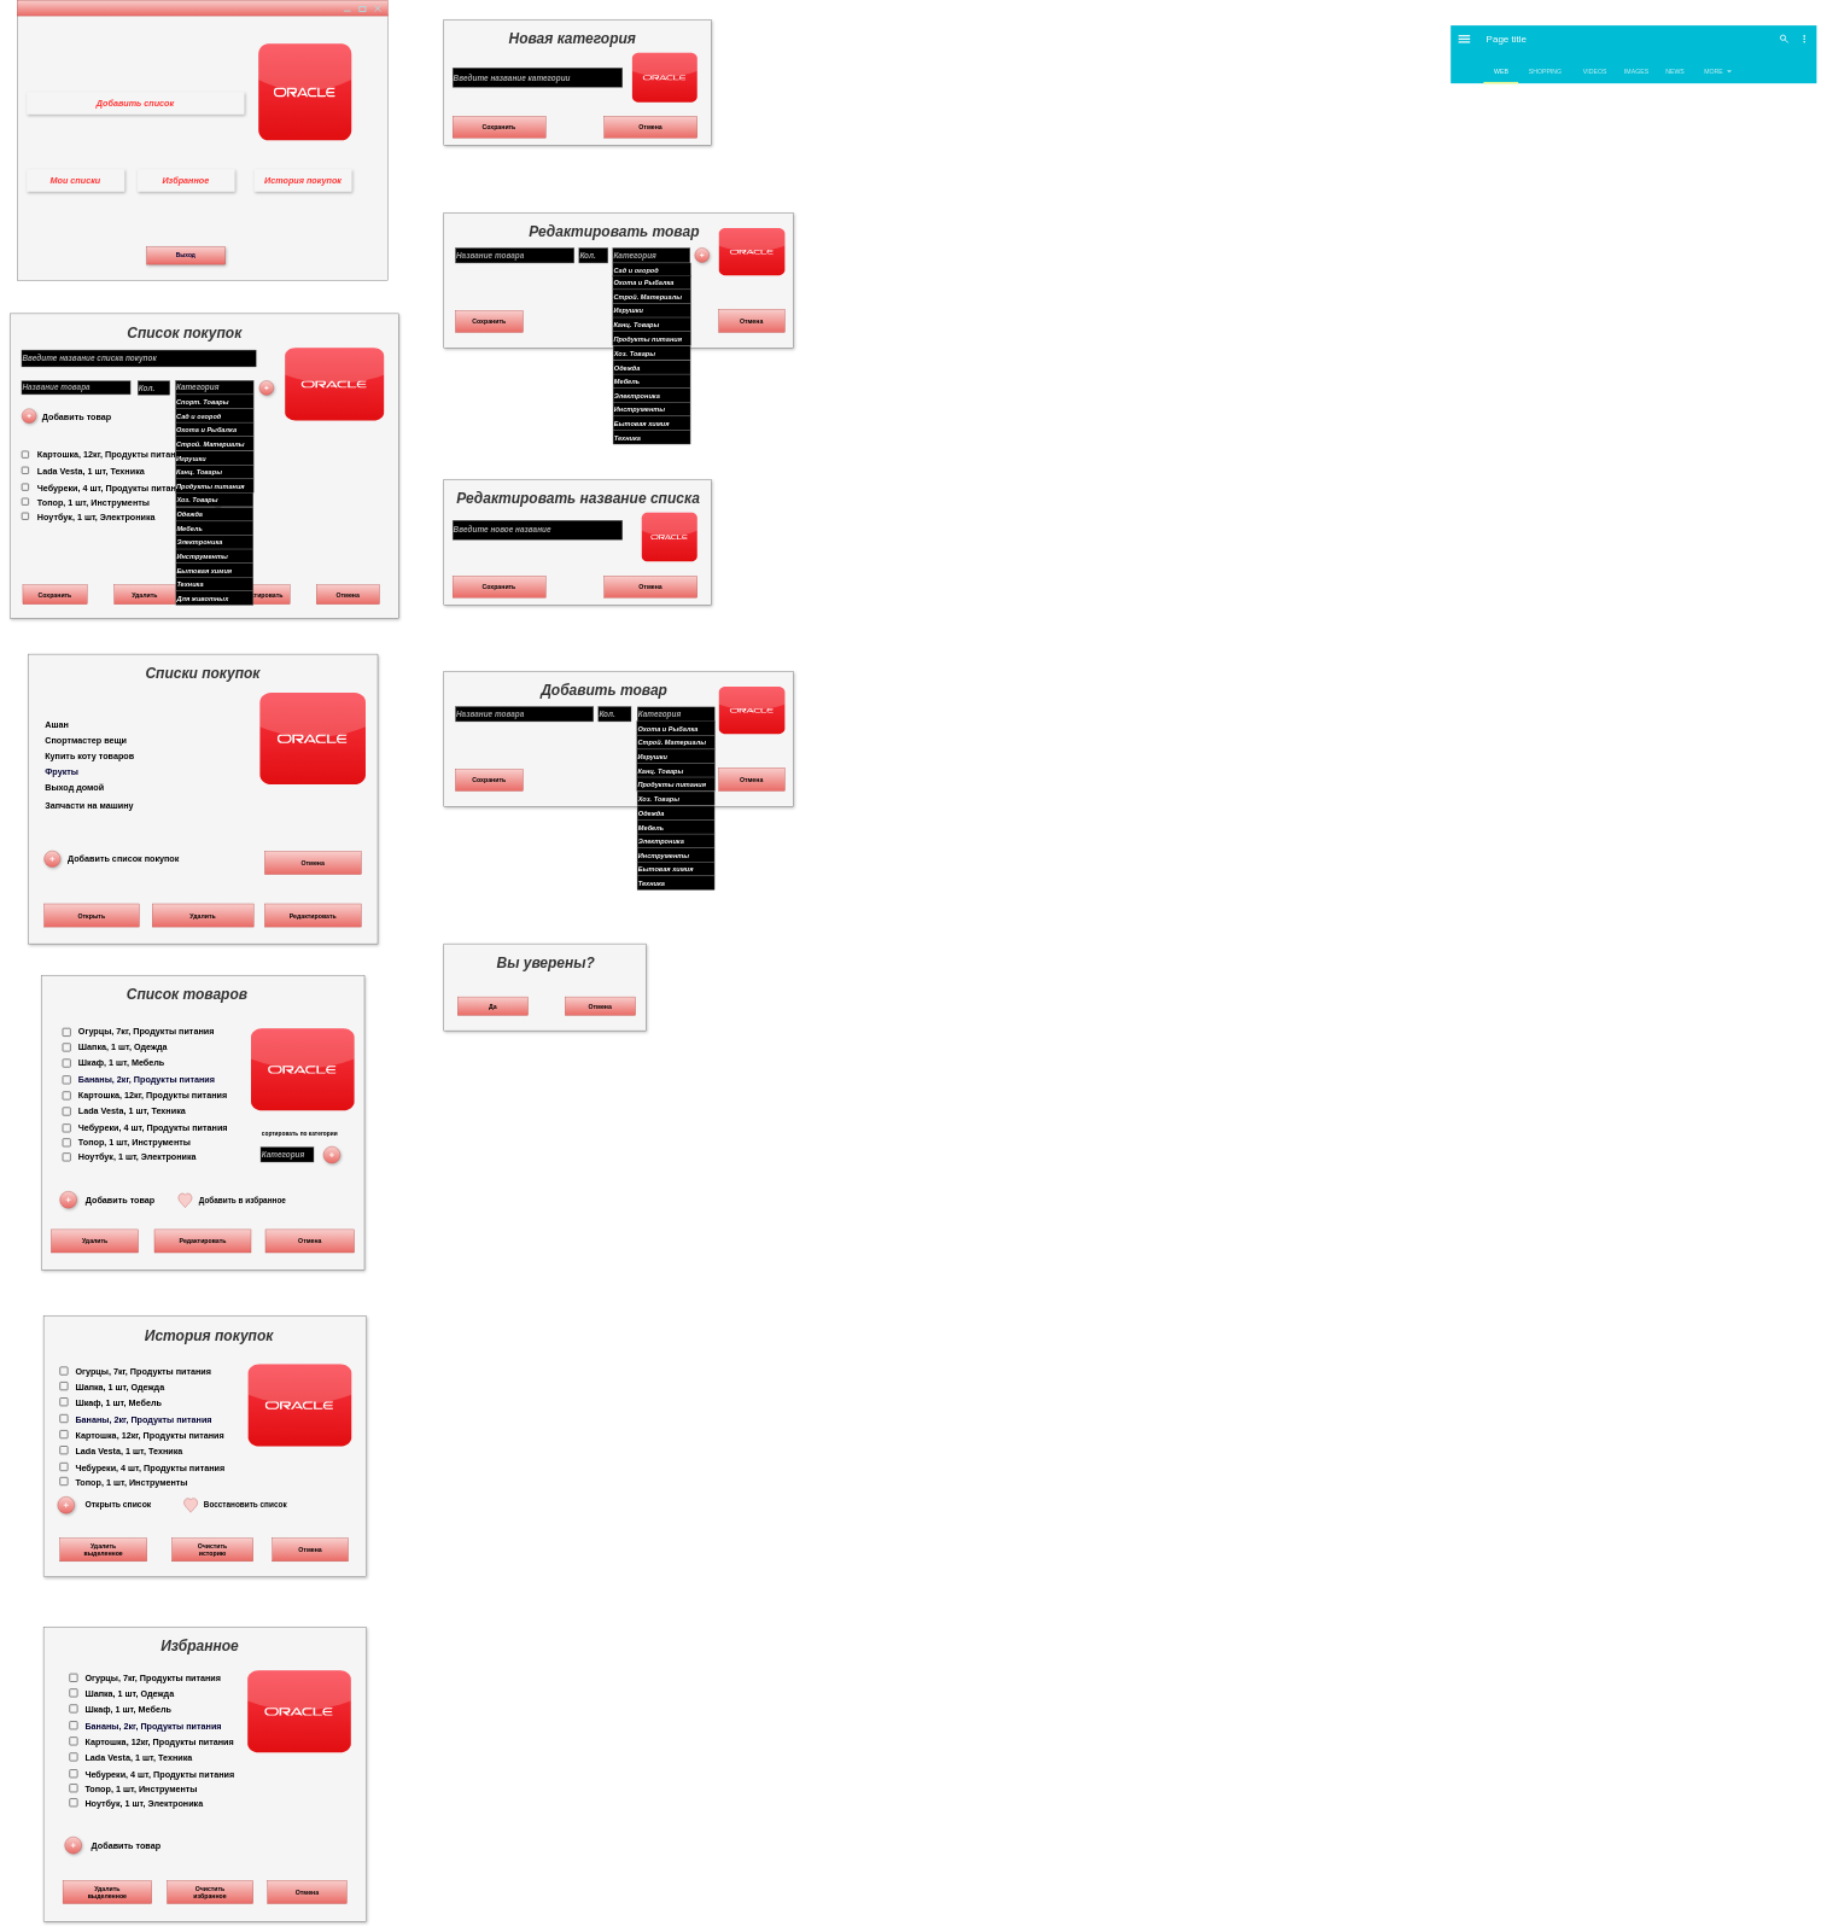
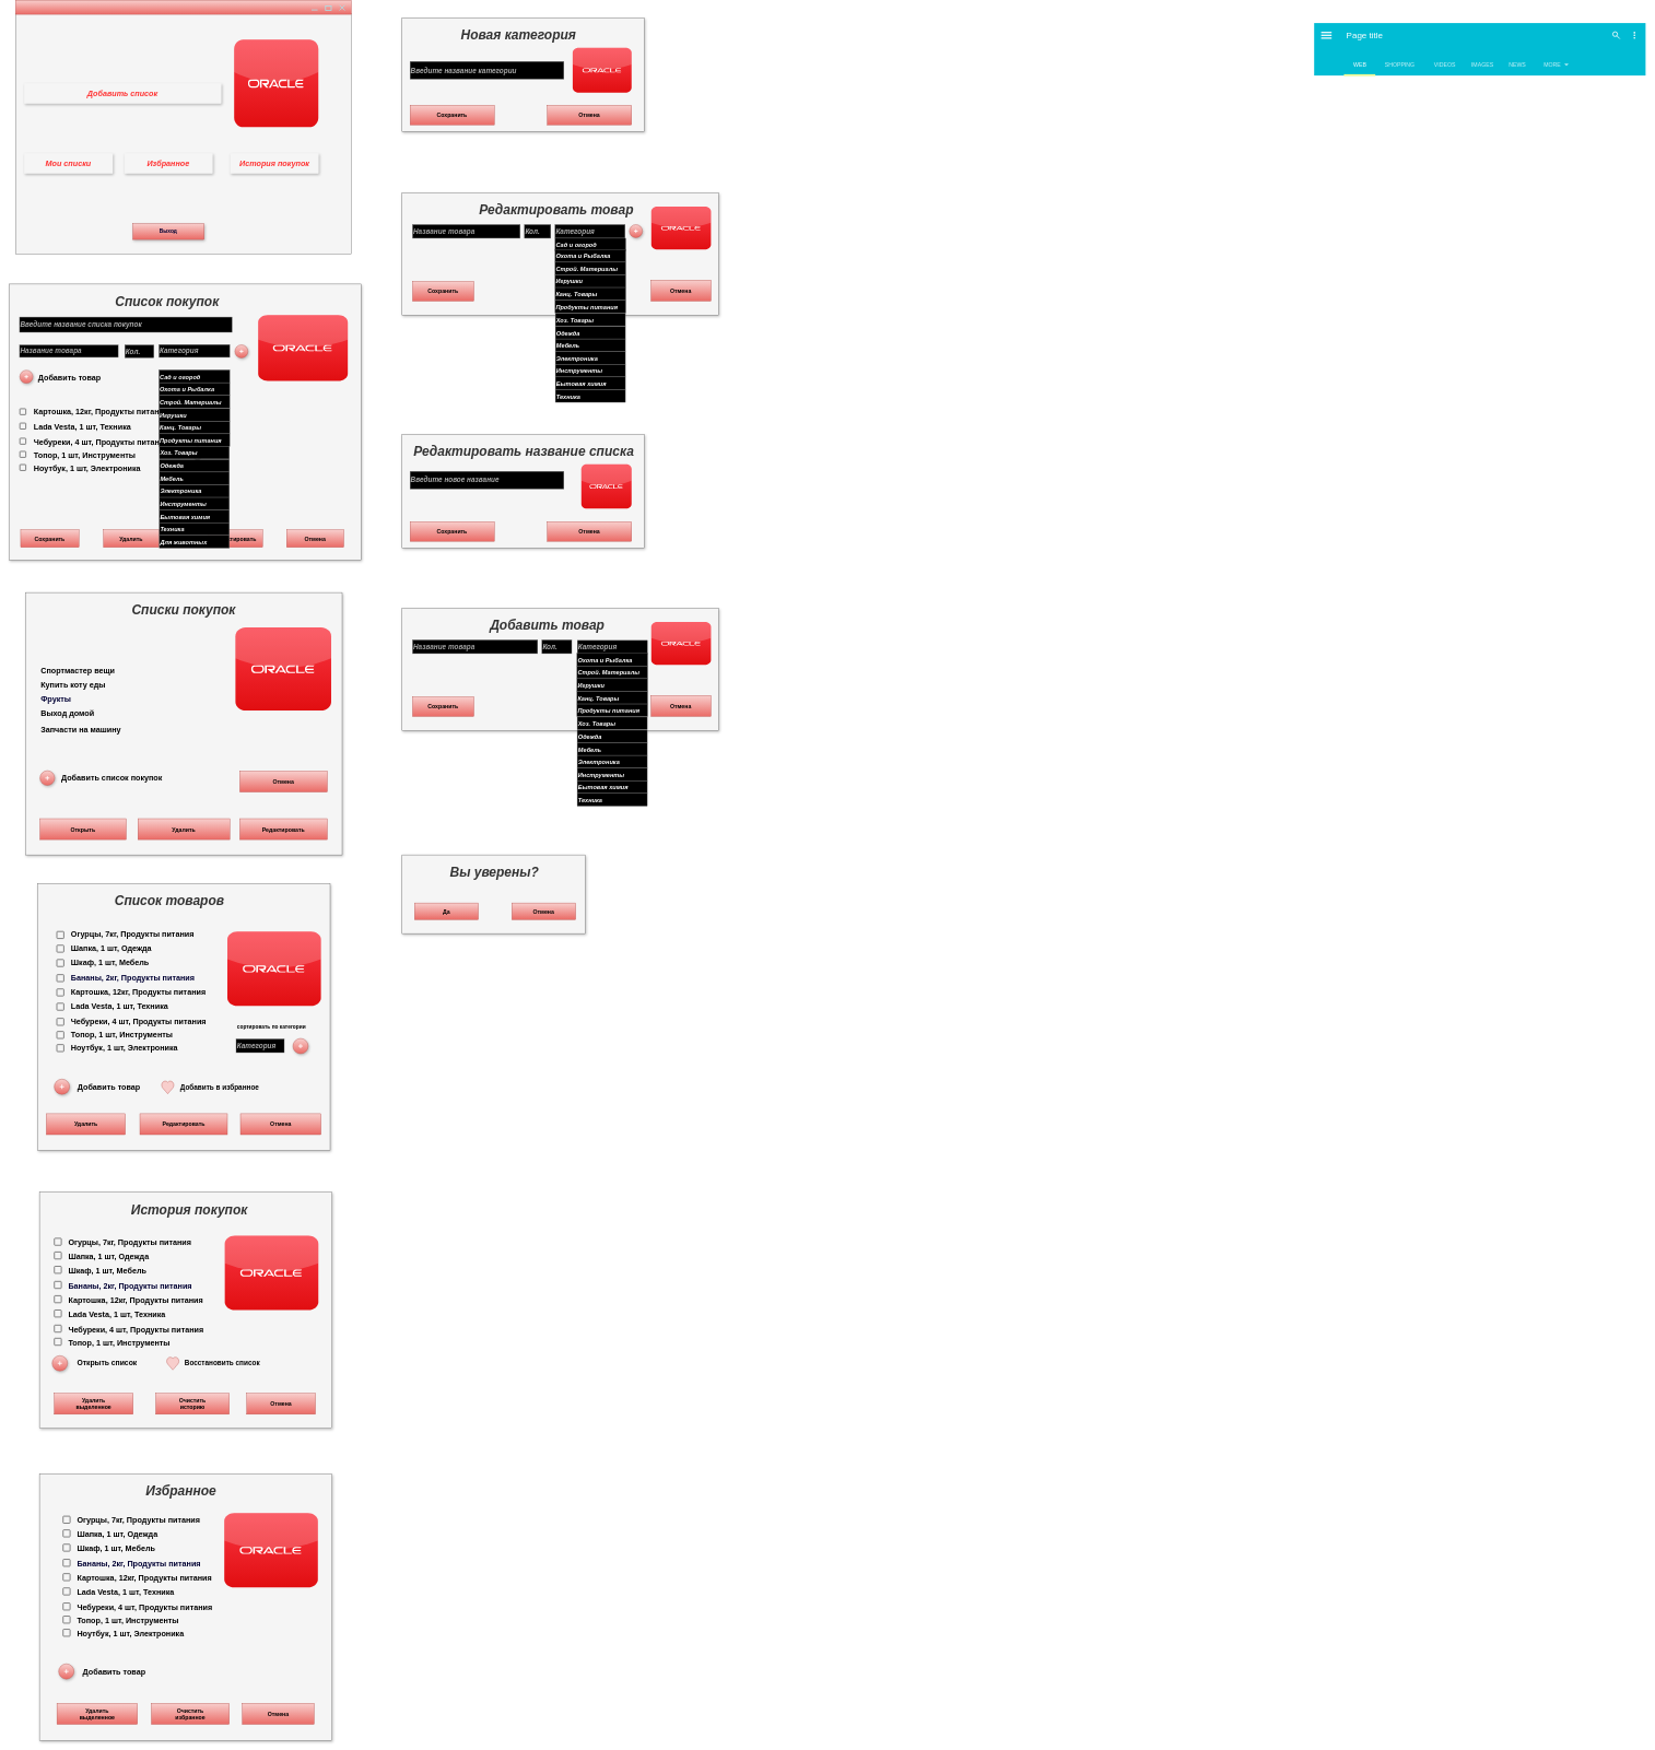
- <mxCell id="16" value="&lt;font size=&quot;1&quot; style=&quot;&quot; color=&quot;#ffffff&quot;&gt;&lt;b style=&quot;&quot;&gt;&lt;i style=&quot;font-size: 14px;&quot;&gt;Спорт. Товары&lt;/i&gt;&lt;/b&gt;&lt;/font&gt;" style="text;fontSize=16;verticalAlign=middle;fillColor=#000000;whiteSpace=wrap;html=1;strokeColor=#666666;gradientColor=none;movable=0;resizable=0;rotatable=0;deletable=0;editable=0;locked=1;connectable=0;" parent="4" vertex="1"><mxGeometry x="343.287" y="167.51" width="161.547" height="28.96" as="geometry" /></mxCell>
- <mxCell id="42" value="&lt;b&gt;&lt;font style=&quot;font-size: 18px;&quot;&gt;Ашан&lt;/font&gt;&lt;/b&gt;" style="text;fontSize=16;verticalAlign=middle;strokeColor=none;fillColor=none;whiteSpace=wrap;html=1;" parent="38" vertex="1"><mxGeometry x="33" y="129.08" width="447" height="32.73" as="geometry" /></mxCell>
- <mxCell id="44" value="&lt;span style=&quot;font-size: 18px;&quot;&gt;&lt;b&gt;Купить коту товаров&lt;/b&gt;&lt;/span&gt;" style="text;fontSize=16;verticalAlign=middle;strokeColor=none;fillColor=none;whiteSpace=wrap;html=1;" parent="38" vertex="1"><mxGeometry x="33" y="194.54" width="447" height="32.73" as="geometry" /></mxCell>
+ <mxCell id="44" value="&lt;span style=&quot;font-size: 18px;&quot;&gt;&lt;b&gt;Купить коту еды&lt;/b&gt;&lt;/span&gt;" style="text;fontSize=16;verticalAlign=middle;strokeColor=none;fillColor=none;whiteSpace=wrap;html=1;" parent="38" vertex="1"><mxGeometry x="33" y="194.54" width="447" height="32.73" as="geometry" /></mxCell>
